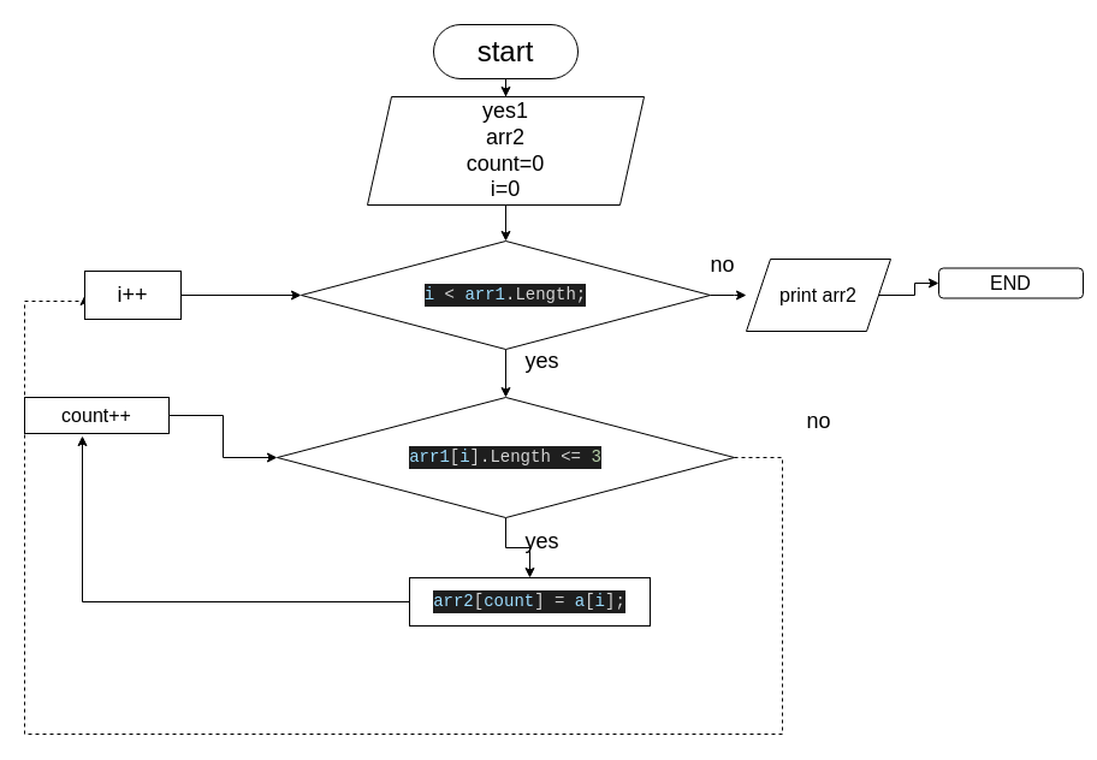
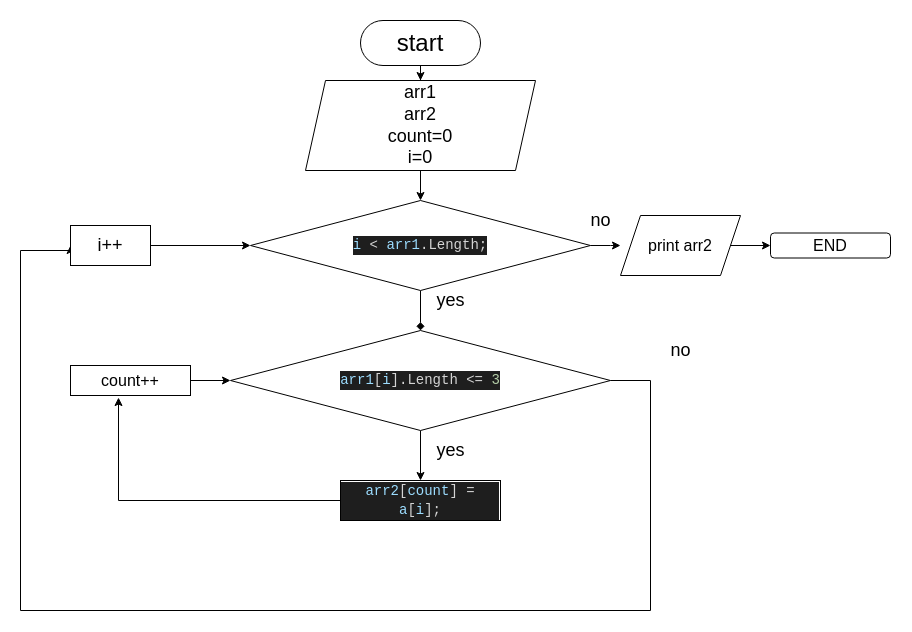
- <mxCell id="5" value="&lt;font style=&quot;font-size: 18px;&quot;&gt;yes1&lt;br&gt;arr2&lt;br&gt;count=0&lt;br&gt;i=0&lt;br&gt;&lt;/font&gt;" style="shape=parallelogram;perimeter=parallelogramPerimeter;whiteSpace=wrap;html=1;fixedSize=1;" vertex="1" parent="1"><mxGeometry x="305" y="80" width="230" height="90" as="geometry" /></mxCell>
+ <mxCell id="5" value="&lt;font style=&quot;font-size: 18px;&quot;&gt;arr1&lt;br&gt;arr2&lt;br&gt;count=0&lt;br&gt;i=0&lt;br&gt;&lt;/font&gt;" style="shape=parallelogram;perimeter=parallelogramPerimeter;whiteSpace=wrap;html=1;fixedSize=1;" vertex="1" parent="1"><mxGeometry x="305" y="80" width="230" height="90" as="geometry" /></mxCell>
- <mxCell id="18" value="&lt;font size=&quot;3&quot;&gt;END&lt;/font&gt;" style="rounded=1;whiteSpace=wrap;html=1;" vertex="1" parent="1"><mxGeometry x="780" y="222.5" width="120" height="25" as="geometry" /></mxCell>
+ <mxCell id="18" value="&lt;font size=&quot;3&quot;&gt;END&lt;/font&gt;" style="rounded=1;whiteSpace=wrap;html=1;" vertex="1" parent="1"><mxGeometry x="770" y="232.5" width="120" height="25" as="geometry" /></mxCell>
- <mxCell id="6" style="edgeStyle=orthogonalEdgeStyle;rounded=0;orthogonalLoop=1;jettySize=auto;html=1;entryX=0.5;entryY=0;entryDx=0;entryDy=0;fontSize=18;" edge="1" parent="1" source="8" target="11"><mxGeometry relative="1" as="geometry" /></mxCell>
+ <mxCell id="6" style="edgeStyle=orthogonalEdgeStyle;rounded=0;orthogonalLoop=1;jettySize=auto;html=1;entryX=0.5;entryY=0;entryDx=0;entryDy=0;fontSize=18;endArrow=diamond;" edge="1" parent="1" source="8" target="11"><mxGeometry relative="1" as="geometry" /></mxCell>
- <mxCell id="13" value="&lt;font size=&quot;3&quot;&gt;count++&lt;/font&gt;" style="rounded=0;whiteSpace=wrap;html=1;" vertex="1" parent="1"><mxGeometry x="20" y="330" width="120" height="30" as="geometry" /></mxCell>
+ <mxCell id="13" value="&lt;font size=&quot;3&quot;&gt;count++&lt;/font&gt;" style="rounded=0;whiteSpace=wrap;html=1;" vertex="1" parent="1"><mxGeometry x="70" y="365" width="120" height="30" as="geometry" /></mxCell>
- <mxCell id="15" value="&lt;div style=&quot;background-color: rgb(30, 30, 30); font-family: Consolas, &amp;quot;Courier New&amp;quot;, monospace; font-size: 14px; line-height: 19px;&quot;&gt;&lt;div style=&quot;&quot;&gt;&lt;font color=&quot;#9cdcfe&quot;&gt;arr2&lt;/font&gt;&lt;font color=&quot;#d4d4d4&quot;&gt;[&lt;/font&gt;&lt;span style=&quot;color: rgb(156, 220, 254);&quot;&gt;count&lt;/span&gt;&lt;font color=&quot;#d4d4d4&quot;&gt;] = &lt;/font&gt;&lt;span style=&quot;color: rgb(156, 220, 254);&quot;&gt;a&lt;/span&gt;&lt;font color=&quot;#d4d4d4&quot;&gt;[&lt;/font&gt;&lt;span style=&quot;color: rgb(156, 220, 254);&quot;&gt;i&lt;/span&gt;&lt;font color=&quot;#d4d4d4&quot;&gt;];&lt;/font&gt;&lt;/div&gt;&lt;/div&gt;" style="rounded=0;whiteSpace=wrap;html=1;" vertex="1" parent="1"><mxGeometry x="340" y="480" width="200" height="40" as="geometry" /></mxCell>
+ <mxCell id="15" value="&lt;div style=&quot;background-color: rgb(30, 30, 30); font-family: Consolas, &amp;quot;Courier New&amp;quot;, monospace; font-size: 14px; line-height: 19px;&quot;&gt;&lt;div style=&quot;&quot;&gt;&lt;font color=&quot;#9cdcfe&quot;&gt;arr2&lt;/font&gt;&lt;font color=&quot;#d4d4d4&quot;&gt;[&lt;/font&gt;&lt;span style=&quot;color: rgb(156, 220, 254);&quot;&gt;count&lt;/span&gt;&lt;font color=&quot;#d4d4d4&quot;&gt;] = &lt;/font&gt;&lt;span style=&quot;color: rgb(156, 220, 254);&quot;&gt;a&lt;/span&gt;&lt;font color=&quot;#d4d4d4&quot;&gt;[&lt;/font&gt;&lt;span style=&quot;color: rgb(156, 220, 254);&quot;&gt;i&lt;/span&gt;&lt;font color=&quot;#d4d4d4&quot;&gt;];&lt;/font&gt;&lt;/div&gt;&lt;/div&gt;" style="rounded=0;whiteSpace=wrap;html=1;" vertex="1" parent="1"><mxGeometry x="340" y="480" width="160" height="40" as="geometry" /></mxCell>
- <mxCell id="10" style="edgeStyle=orthogonalEdgeStyle;rounded=0;orthogonalLoop=1;jettySize=auto;html=1;fontSize=18;entryX=0;entryY=0.5;entryDx=0;entryDy=0;dashed=1;" edge="1" parent="1" source="11" target="24"><mxGeometry relative="1" as="geometry"><mxPoint x="60" y="240" as="targetPoint" /><Array as="points"><mxPoint x="650" y="380" /><mxPoint x="650" y="610" /><mxPoint x="20" y="610" /><mxPoint x="20" y="250" /><mxPoint x="70" y="250" /></Array></mxGeometry></mxCell>
+ <mxCell id="10" style="edgeStyle=orthogonalEdgeStyle;rounded=0;orthogonalLoop=1;jettySize=auto;html=1;fontSize=18;entryX=0;entryY=0.5;entryDx=0;entryDy=0;" edge="1" parent="1" source="11" target="24"><mxGeometry relative="1" as="geometry"><mxPoint x="60" y="240" as="targetPoint" /><Array as="points"><mxPoint x="650" y="380" /><mxPoint x="650" y="610" /><mxPoint x="20" y="610" /><mxPoint x="20" y="250" /><mxPoint x="70" y="250" /></Array></mxGeometry></mxCell>
